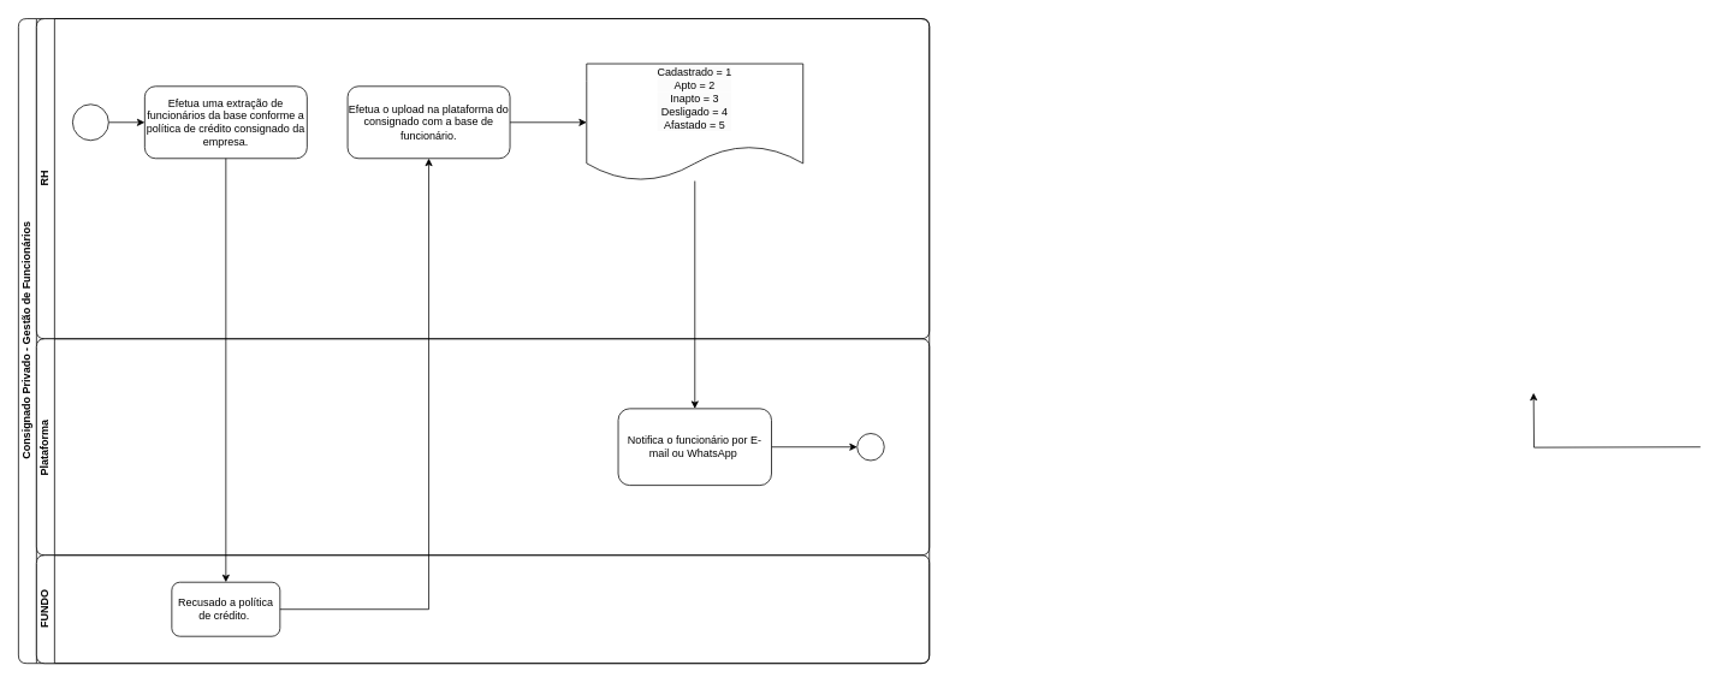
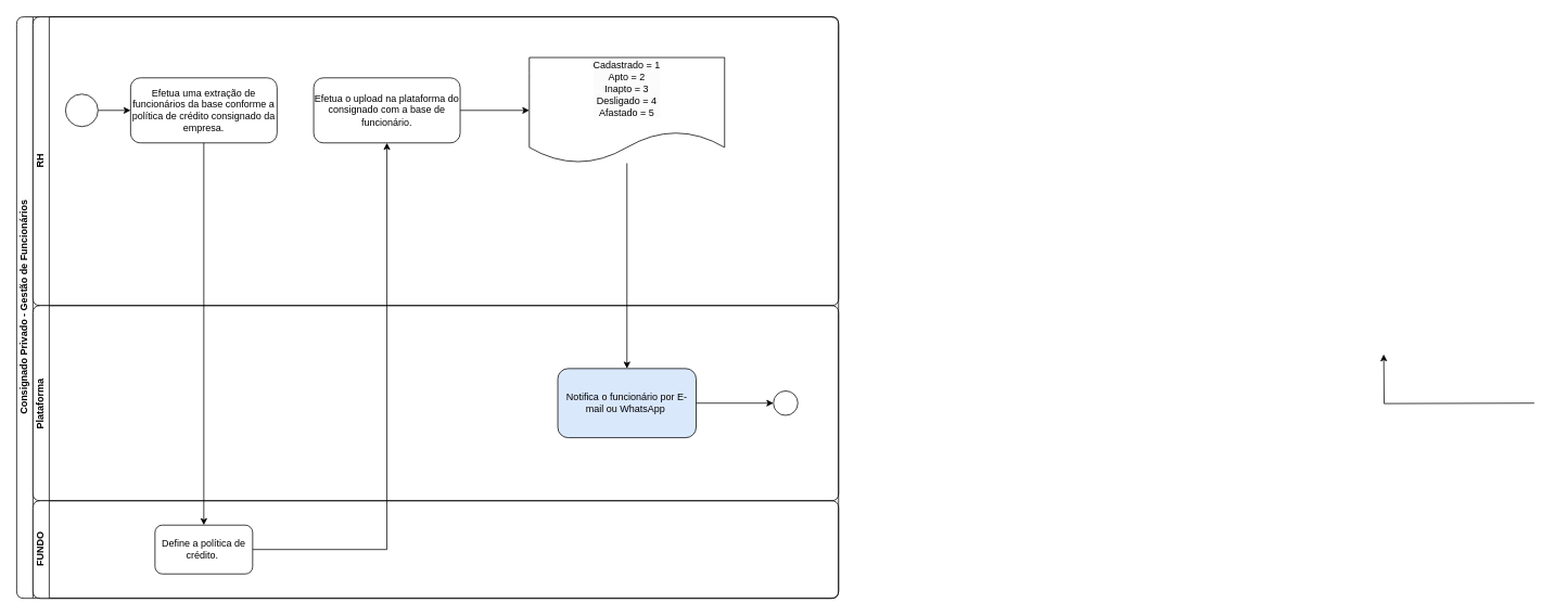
- <mxCell id="24" value="Notifica o funcionário por E-mail ou WhatsApp&amp;nbsp;" style="rounded=1;whiteSpace=wrap;html=1;" vertex="1" parent="10"><mxGeometry x="645" y="77.5" width="170" height="85" as="geometry" /></mxCell>
+ <mxCell id="24" value="Notifica o funcionário por E-mail ou WhatsApp&amp;nbsp;" style="rounded=1;whiteSpace=wrap;html=1;fillColor=#dae8fc;" vertex="1" parent="10"><mxGeometry x="645" y="77.5" width="170" height="85" as="geometry" /></mxCell>
- <mxCell id="30" value="Recusado a política de crédito.&amp;nbsp;" style="whiteSpace=wrap;html=1;fontColor=#000000;rounded=1;" vertex="1" parent="26"><mxGeometry x="150" y="30" width="120" height="60" as="geometry" /></mxCell>
+ <mxCell id="30" value="Define a política de crédito.&amp;nbsp;" style="whiteSpace=wrap;html=1;fontColor=#000000;rounded=1;" vertex="1" parent="26"><mxGeometry x="150" y="30" width="120" height="60" as="geometry" /></mxCell>
